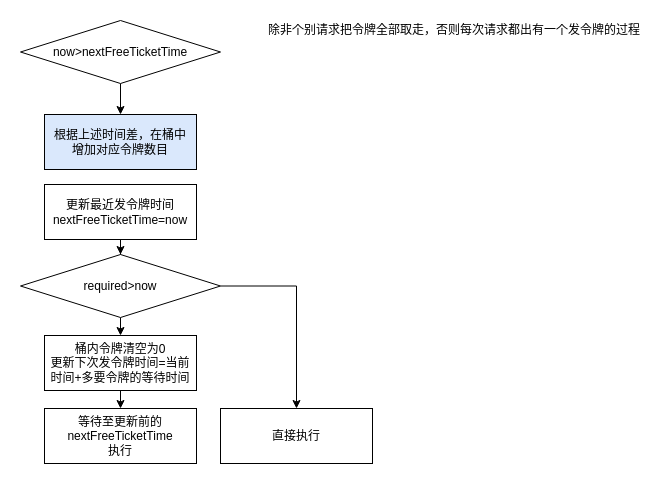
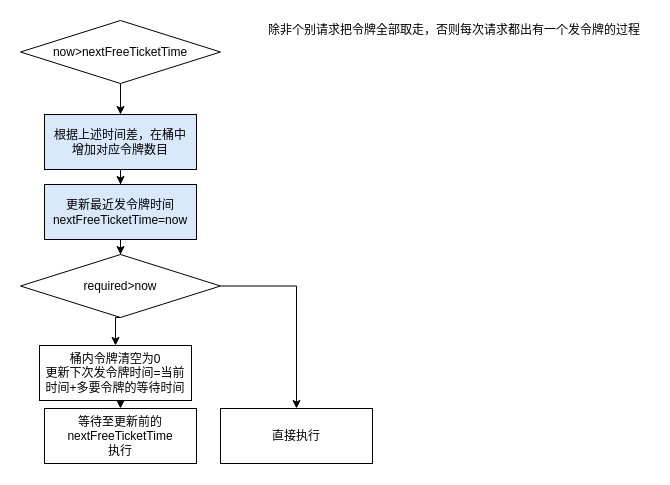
+ <mxCell id="4" style="edgeStyle=orthogonalEdgeStyle;rounded=0;orthogonalLoop=1;jettySize=auto;html=1;exitX=0.5;exitY=1;exitDx=0;exitDy=0;" edge="1" parent="1" source="5" target="7"><mxGeometry relative="1" as="geometry" /></mxCell>
- <mxCell id="7" value="更新最近发令牌时间&lt;br&gt;nextFreeTicketTime=now" style="rounded=0;whiteSpace=wrap;html=1;" vertex="1" parent="1"><mxGeometry x="44" y="184" width="152" height="55" as="geometry" /></mxCell>
+ <mxCell id="7" value="更新最近发令牌时间&lt;br&gt;nextFreeTicketTime=now" style="rounded=0;whiteSpace=wrap;html=1;fillColor=#dae8fc;" vertex="1" parent="1"><mxGeometry x="44" y="184" width="152" height="55" as="geometry" /></mxCell>
- <mxCell id="13" value="桶内令牌清空为0&lt;br&gt;更新下次发令牌时间=当前时间+多要令牌的等待时间" style="rounded=0;whiteSpace=wrap;html=1;" vertex="1" parent="1"><mxGeometry x="44" y="335" width="152" height="55" as="geometry" /></mxCell>
+ <mxCell id="13" value="桶内令牌清空为0&lt;br&gt;更新下次发令牌时间=当前时间+多要令牌的等待时间" style="rounded=0;whiteSpace=wrap;html=1;" vertex="1" parent="1"><mxGeometry x="39" y="345" width="152" height="55" as="geometry" /></mxCell>
